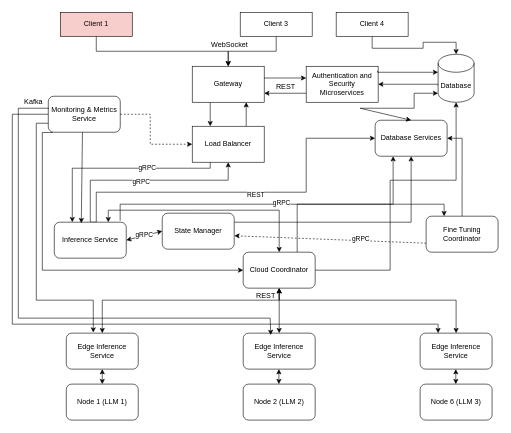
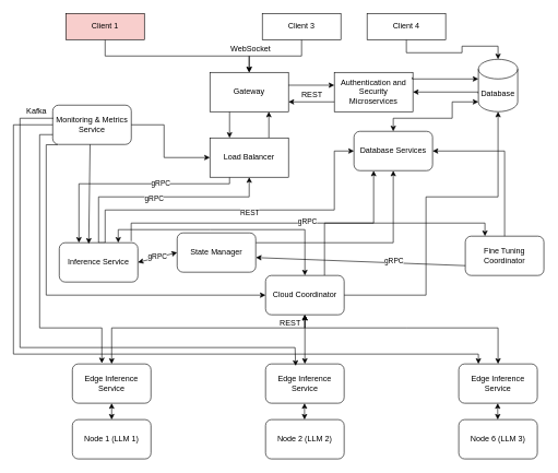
- <mxCell id="55" value="" style="endArrow=classic;html=1;rounded=0;entryX=0;entryY=0.5;entryDx=0;entryDy=0;exitX=1;exitY=0.5;exitDx=0;exitDy=0;dashed=1;" edge="1" parent="1" source="31" target="13"><mxGeometry width="50" height="50" relative="1" as="geometry"><mxPoint x="220" y="200" as="sourcePoint" /><mxPoint x="270" y="150" as="targetPoint" /><Array as="points"><mxPoint x="250" y="190" /><mxPoint x="250" y="240" /></Array></mxGeometry></mxCell>
+ <mxCell id="55" value="" style="endArrow=classic;html=1;rounded=0;entryX=0;entryY=0.5;entryDx=0;entryDy=0;exitX=1;exitY=0.5;exitDx=0;exitDy=0;" edge="1" parent="1" source="31" target="13"><mxGeometry width="50" height="50" relative="1" as="geometry"><mxPoint x="220" y="200" as="sourcePoint" /><mxPoint x="270" y="150" as="targetPoint" /><Array as="points"><mxPoint x="250" y="190" /><mxPoint x="250" y="240" /></Array></mxGeometry></mxCell>
- <mxCell id="28" value="Database Services" style="rounded=1;whiteSpace=wrap;html=1;" vertex="1" parent="1"><mxGeometry x="625" y="200" width="120" height="60" as="geometry" /></mxCell>
+ <mxCell id="28" value="Database Services" style="rounded=1;whiteSpace=wrap;html=1;" vertex="1" parent="1"><mxGeometry x="540" y="200" width="120" height="60" as="geometry" /></mxCell>
- <mxCell id="51" value="" style="endArrow=classic;html=1;rounded=0;exitX=0;exitY=0.75;exitDx=0;exitDy=0;entryX=1.002;entryY=0.627;entryDx=0;entryDy=0;entryPerimeter=0;dashed=1;" edge="1" parent="1" source="29" target="18"><mxGeometry width="50" height="50" relative="1" as="geometry"><mxPoint x="595" y="440" as="sourcePoint" /><mxPoint x="645" y="390" as="targetPoint" /></mxGeometry></mxCell>
+ <mxCell id="51" value="" style="endArrow=classic;html=1;rounded=0;exitX=0;exitY=0.75;exitDx=0;exitDy=0;entryX=1.002;entryY=0.627;entryDx=0;entryDy=0;entryPerimeter=0;" edge="1" parent="1" source="29" target="18"><mxGeometry width="50" height="50" relative="1" as="geometry"><mxPoint x="595" y="440" as="sourcePoint" /><mxPoint x="645" y="390" as="targetPoint" /></mxGeometry></mxCell>
